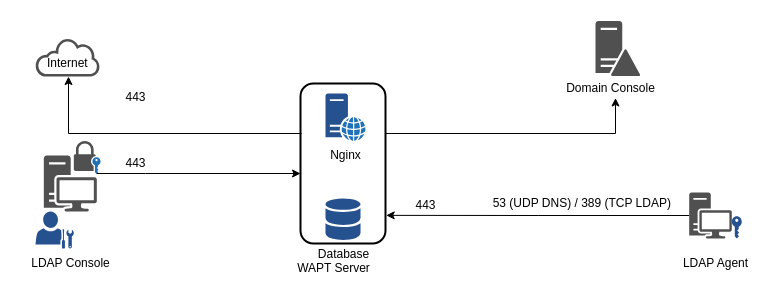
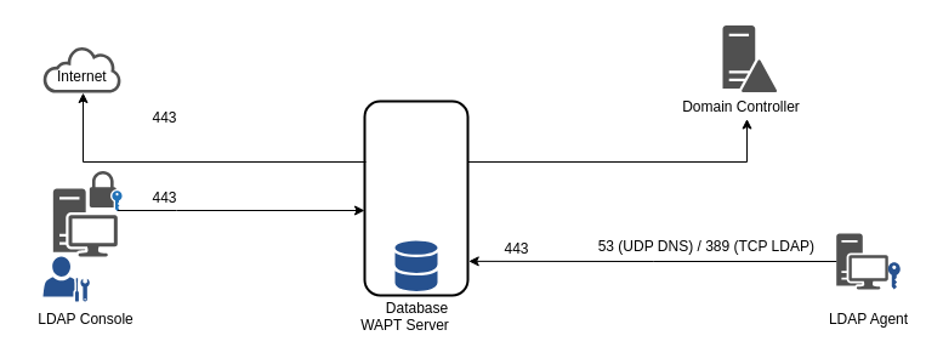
- <mxCell id="18" value="Domain Console" style="text;html=1;align=center;verticalAlign=middle;resizable=0;points=[];;autosize=1;" parent="16" vertex="1"><mxGeometry y="57" width="110" height="20" as="geometry" /></mxCell>
+ <mxCell id="18" value="Domain Controller" style="text;html=1;align=center;verticalAlign=middle;resizable=0;points=[];;autosize=1;" parent="16" vertex="1"><mxGeometry y="57" width="110" height="20" as="geometry" /></mxCell>
- <mxCell id="8" value="Nginx" style="pointerEvents=1;shadow=0;dashed=0;html=1;strokeColor=none;fillColor=#26518f;labelPosition=center;verticalLabelPosition=bottom;verticalAlign=top;outlineConnect=0;align=center;shape=mxgraph.office.servers.web_server_blue;" parent="1" vertex="1"><mxGeometry x="325" y="93" width="40" height="47.5" as="geometry" /></mxCell>
